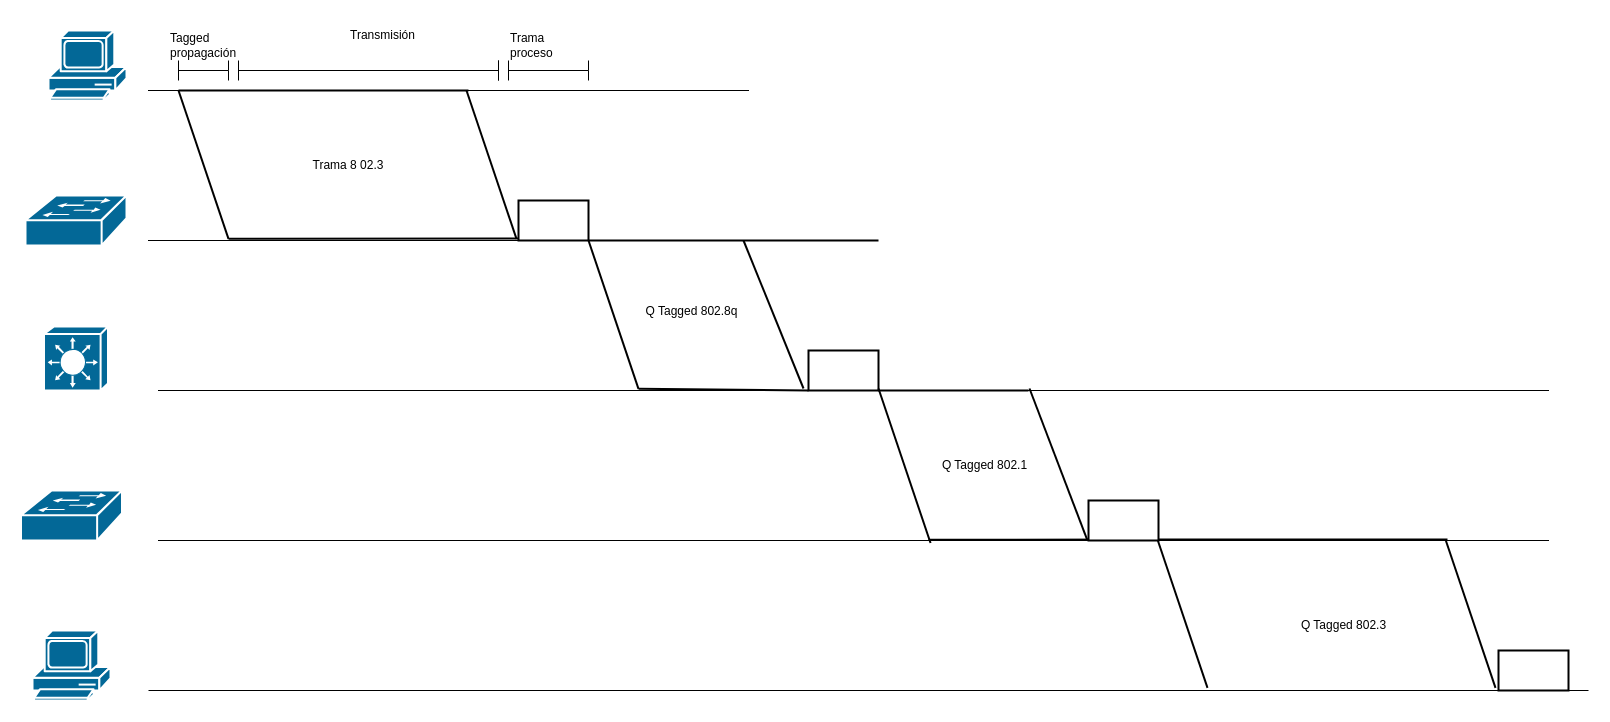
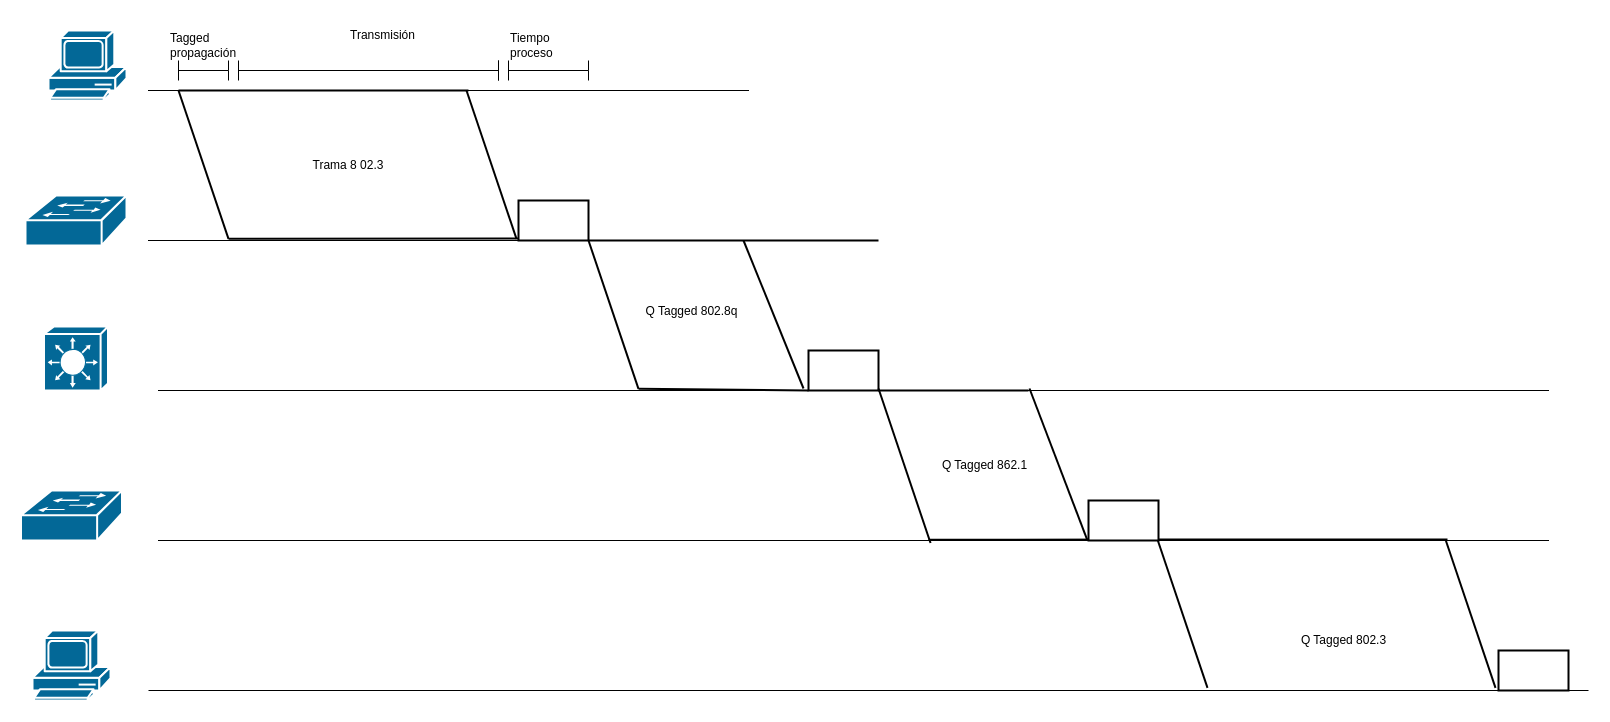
- <mxCell id="41" value="Trama&lt;br&gt;proceso" style="text;html=1;strokeColor=none;fillColor=none;align=left;verticalAlign=middle;whiteSpace=wrap;rounded=0;" vertex="1" parent="1"><mxGeometry x="508" y="30" width="60" height="30" as="geometry" /></mxCell>
+ <mxCell id="41" value="Tiempo&lt;br&gt;proceso" style="text;html=1;strokeColor=none;fillColor=none;align=left;verticalAlign=middle;whiteSpace=wrap;rounded=0;" vertex="1" parent="1"><mxGeometry x="508" y="30" width="60" height="30" as="geometry" /></mxCell>
- <mxCell id="30" value="Q Tagged 802.1" style="text;html=1;strokeColor=none;fillColor=none;align=center;verticalAlign=middle;whiteSpace=wrap;rounded=0;" vertex="1" parent="1"><mxGeometry x="928" y="450" width="113" height="30" as="geometry" /></mxCell>
+ <mxCell id="30" value="Q Tagged 862.1" style="text;html=1;strokeColor=none;fillColor=none;align=center;verticalAlign=middle;whiteSpace=wrap;rounded=0;" vertex="1" parent="1"><mxGeometry x="928" y="450" width="113" height="30" as="geometry" /></mxCell>
- <mxCell id="32" value="Q Tagged 802.3" style="text;html=1;strokeColor=none;fillColor=none;align=center;verticalAlign=middle;whiteSpace=wrap;rounded=0;" vertex="1" parent="1"><mxGeometry x="1287" y="610" width="113" height="30" as="geometry" /></mxCell>
+ <mxCell id="32" value="Q Tagged 802.3" style="text;html=1;strokeColor=none;fillColor=none;align=center;verticalAlign=middle;whiteSpace=wrap;rounded=0;" vertex="1" parent="1"><mxGeometry x="1287" y="625" width="113" height="30" as="geometry" /></mxCell>
